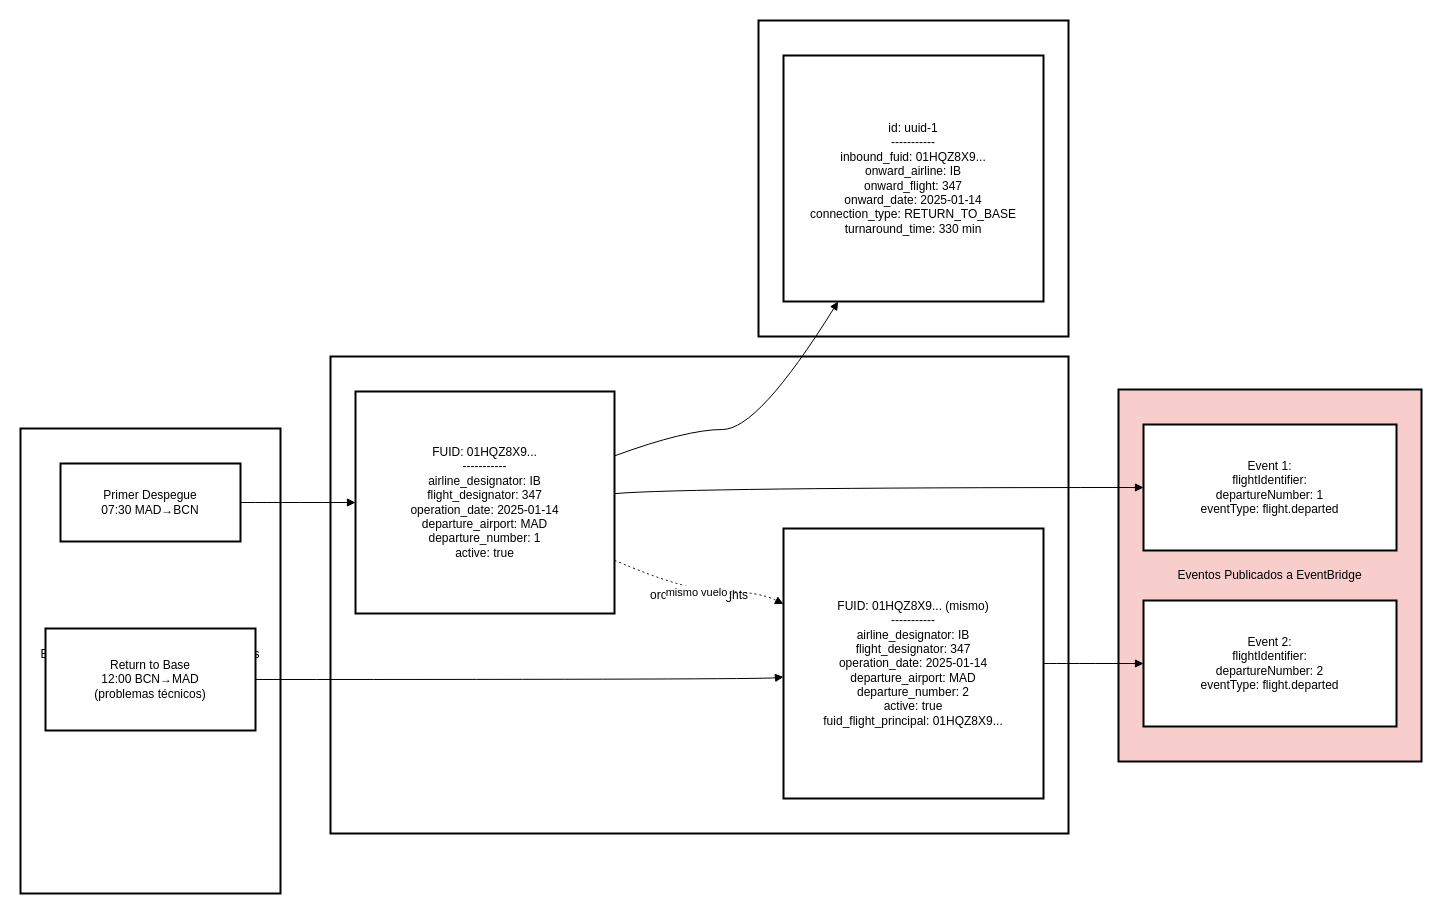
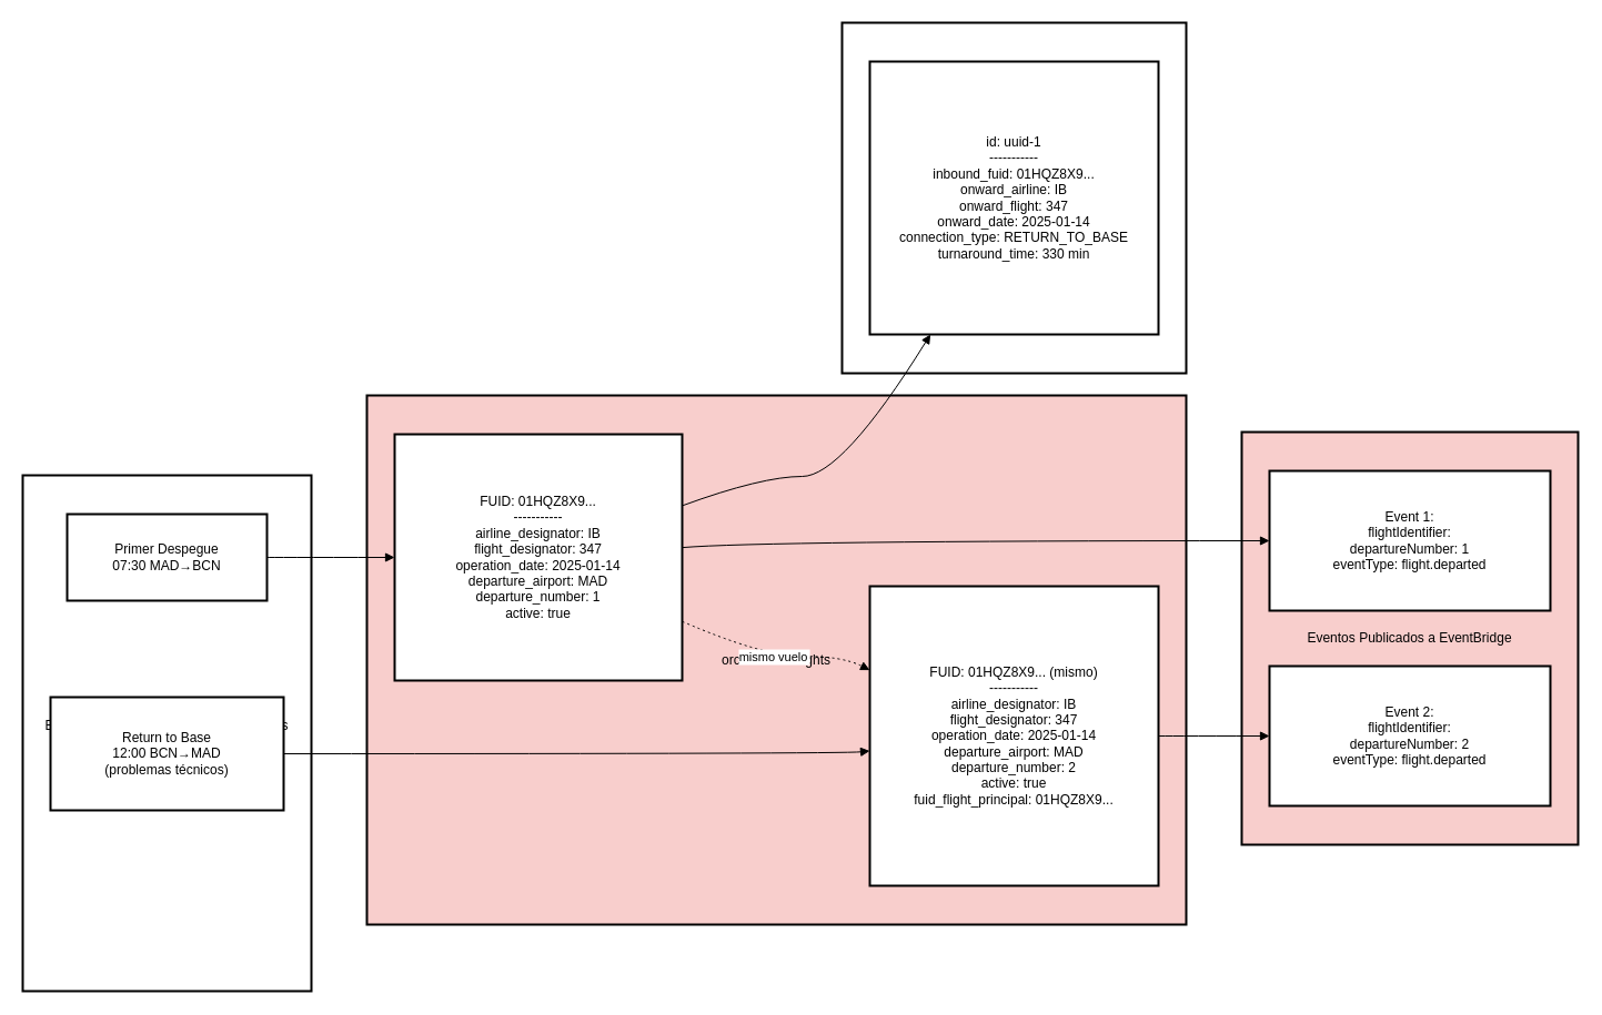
- <mxCell id="4" value="orchestrator.flights" style="whiteSpace=wrap;strokeWidth=2;" vertex="1" parent="1"><mxGeometry x="330" y="356" width="738" height="477" as="geometry" /></mxCell>
+ <mxCell id="4" value="orchestrator.flights" style="whiteSpace=wrap;strokeWidth=2;fillColor=#f8cecc;" vertex="1" parent="1"><mxGeometry x="330" y="356" width="738" height="477" as="geometry" /></mxCell>
